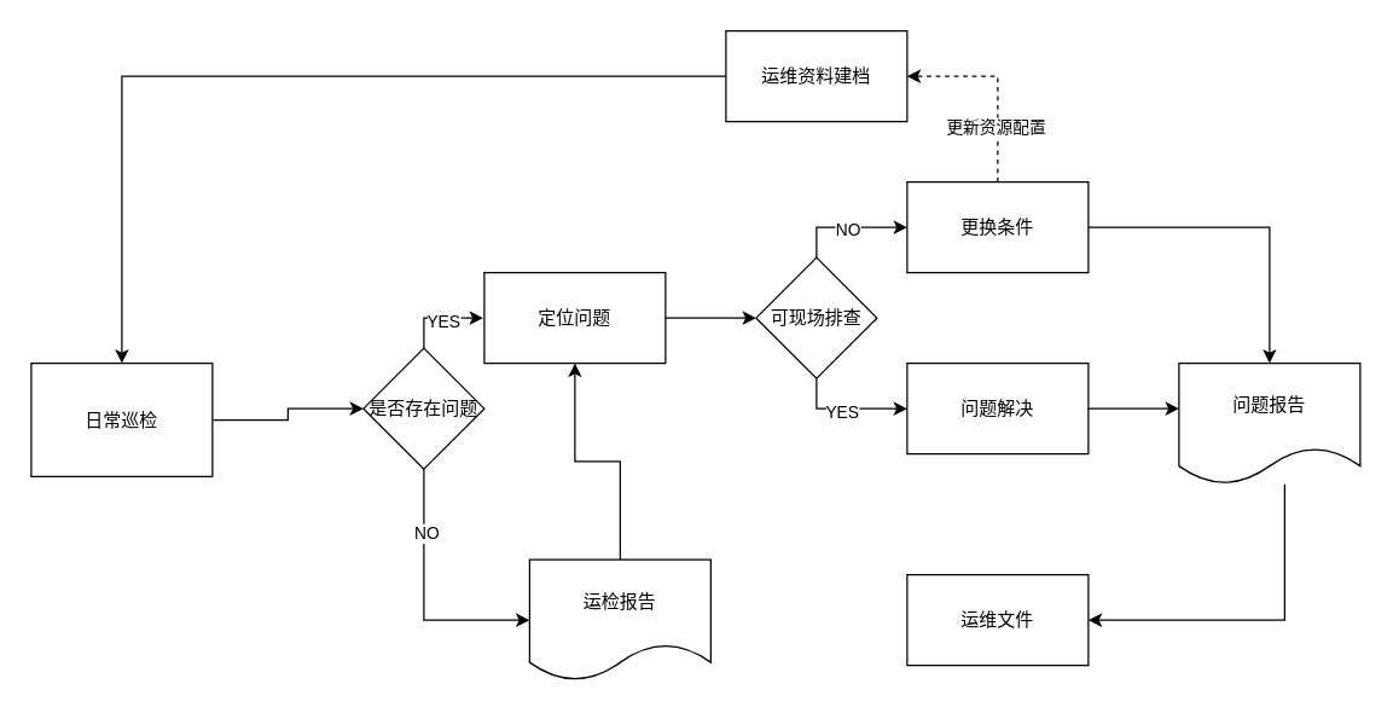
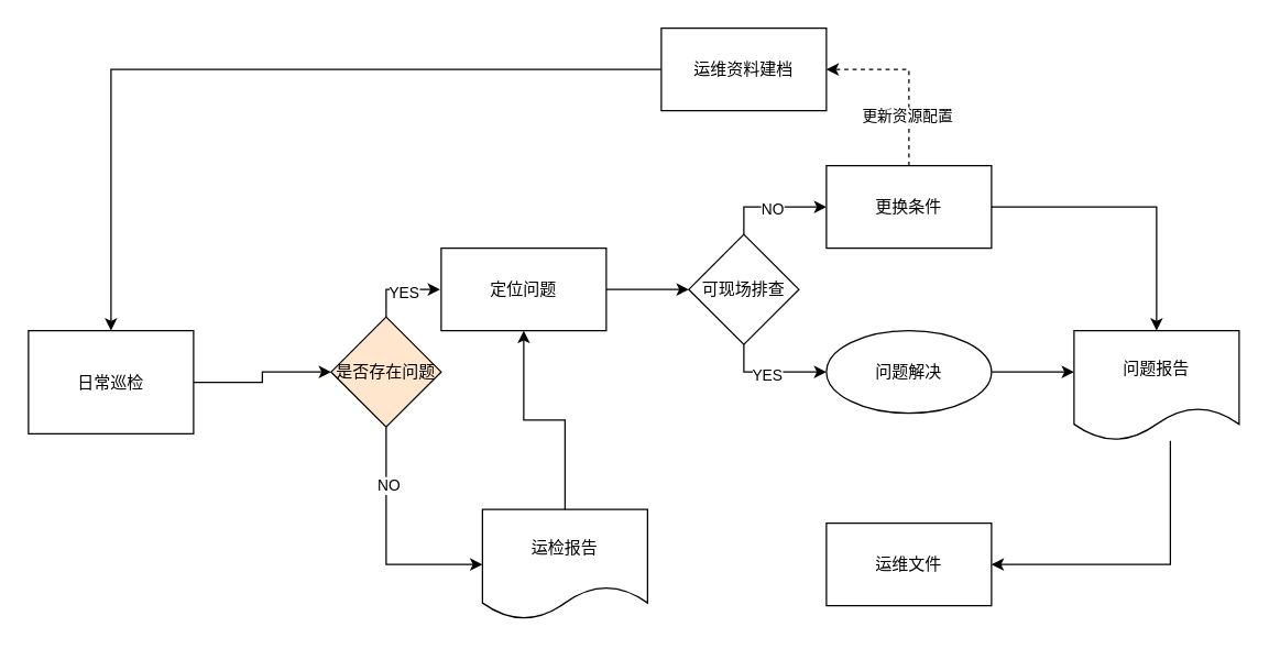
- <mxCell id="8" value="是否存在问题" style="rhombus;whiteSpace=wrap;html=1;rounded=0;" vertex="1" parent="1"><mxGeometry x="240" y="230" width="80" height="80" as="geometry" /></mxCell>
+ <mxCell id="8" value="是否存在问题" style="rhombus;whiteSpace=wrap;html=1;rounded=0;fillColor=#ffe6cc;" vertex="1" parent="1"><mxGeometry x="240" y="230" width="80" height="80" as="geometry" /></mxCell>
- <mxCell id="21" value="问题解决" style="rounded=0;whiteSpace=wrap;html=1;" vertex="1" parent="1"><mxGeometry x="600" y="240" width="120" height="60" as="geometry" /></mxCell>
+ <mxCell id="21" value="问题解决" style="ellipse;whiteSpace=wrap;html=1;" vertex="1" parent="1"><mxGeometry x="600" y="240" width="120" height="60" as="geometry" /></mxCell>
